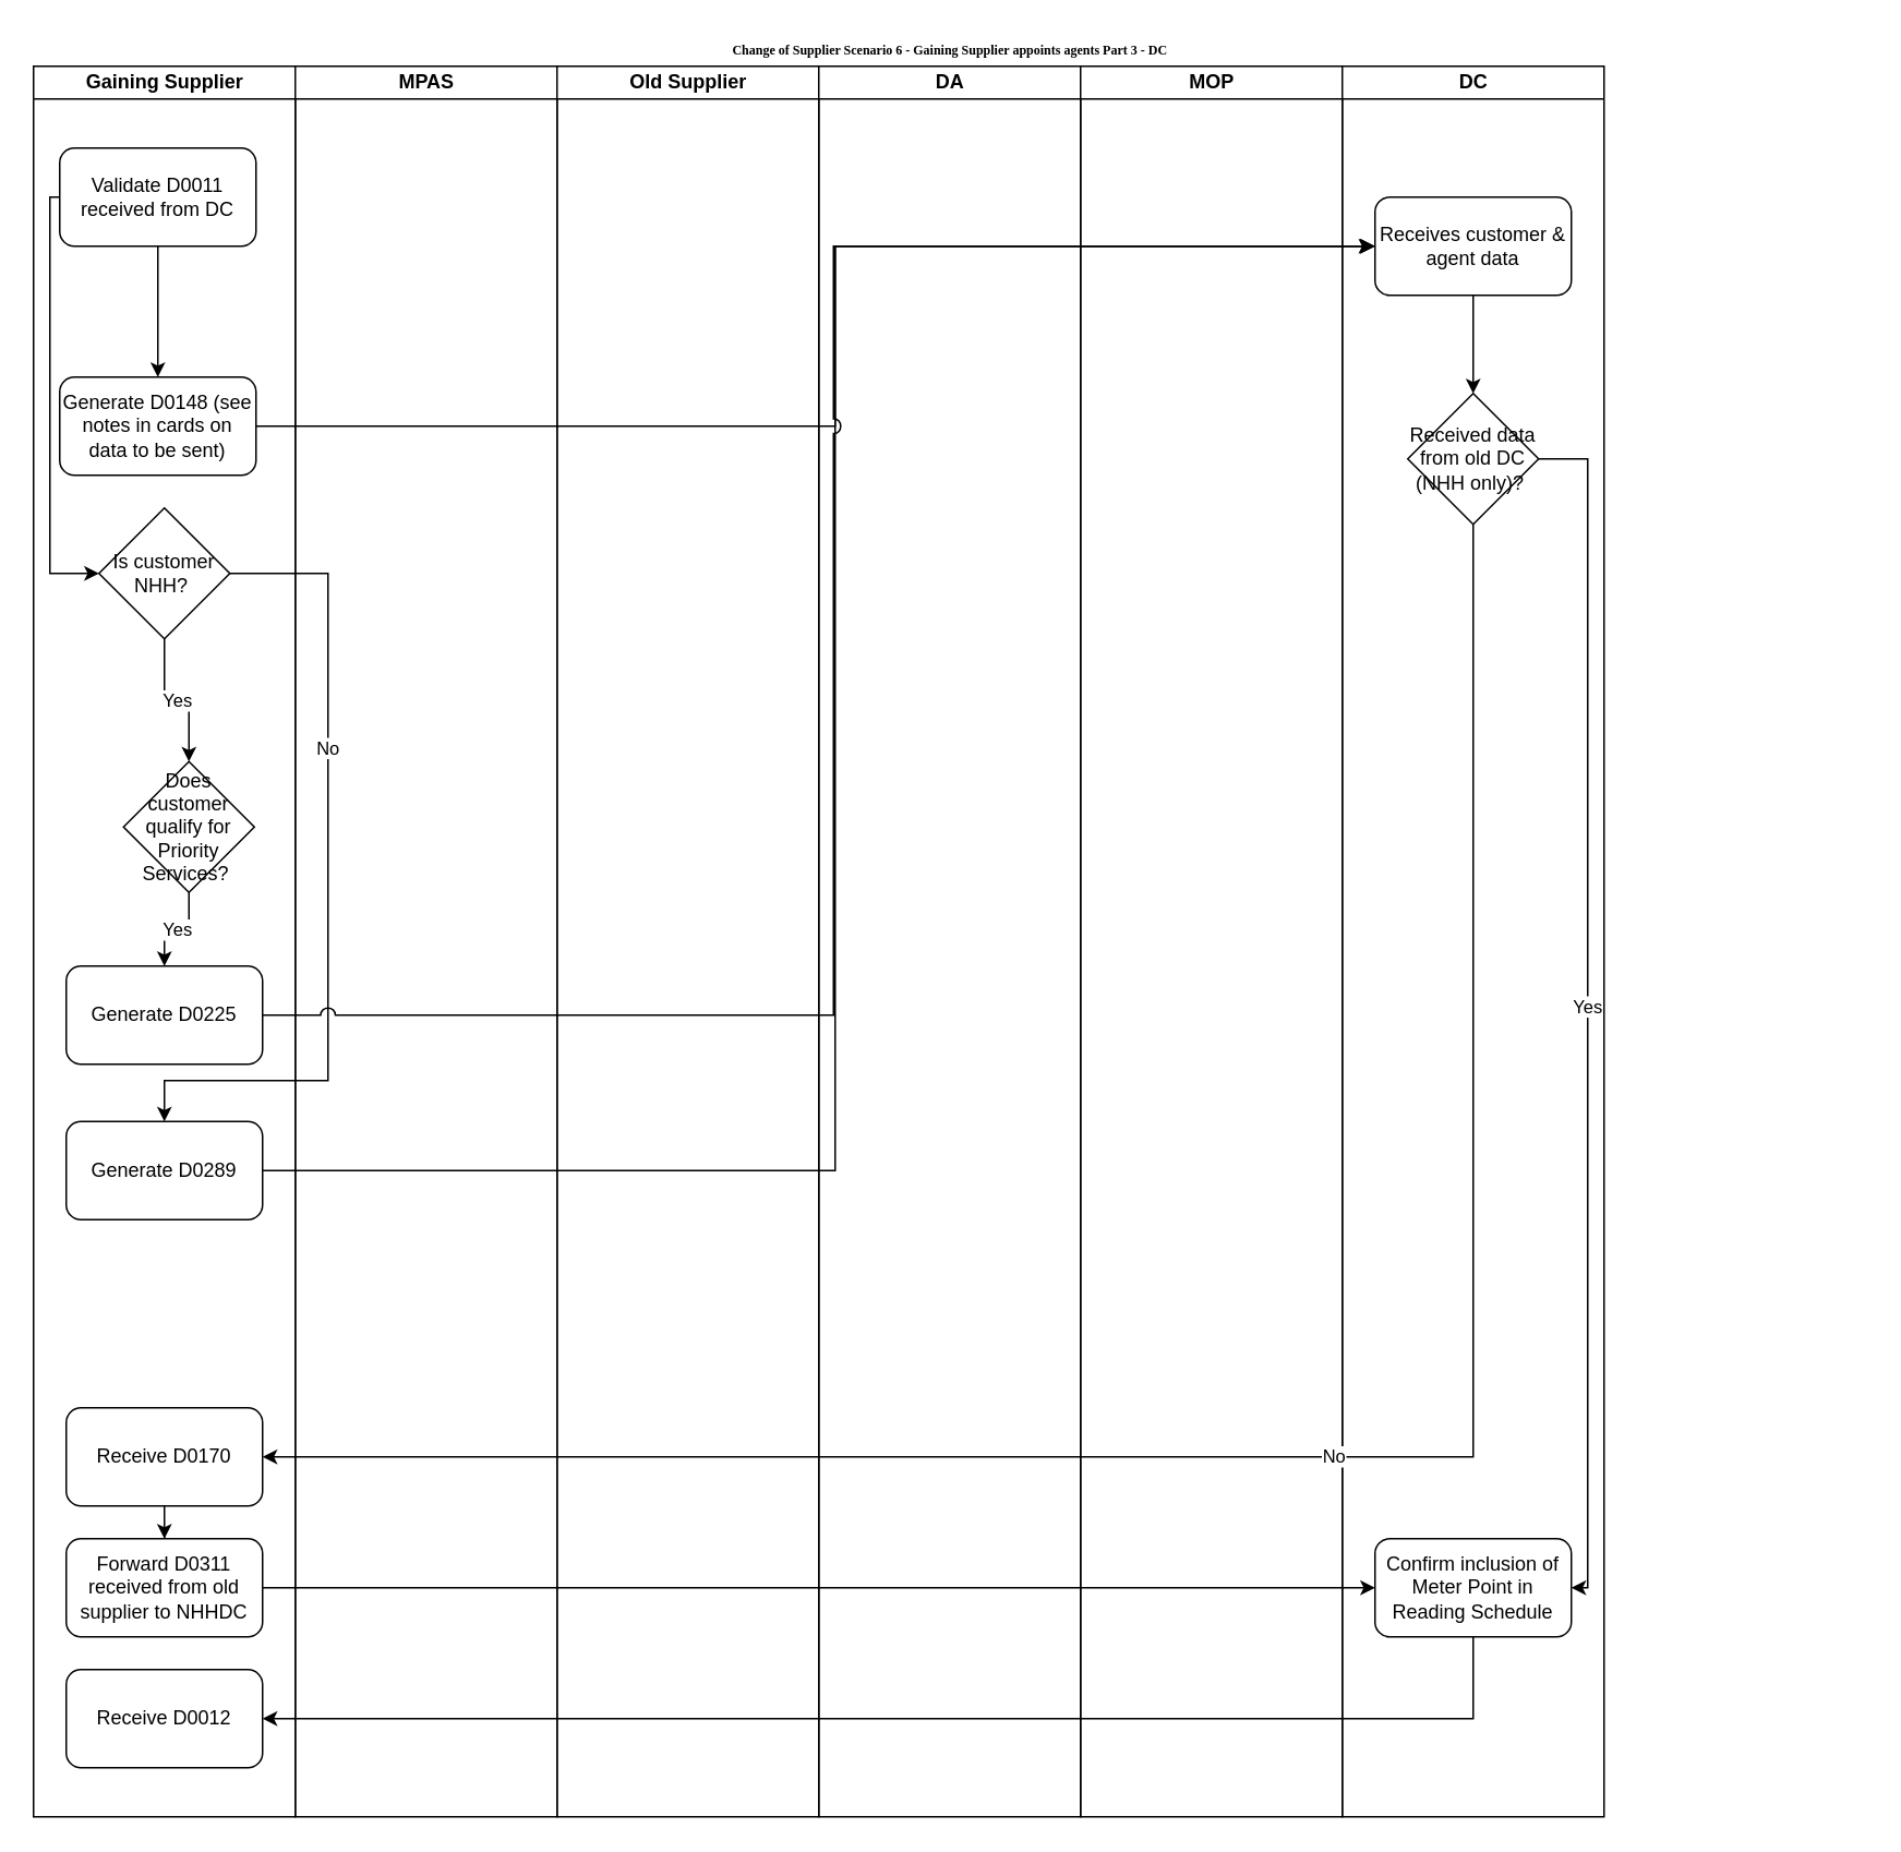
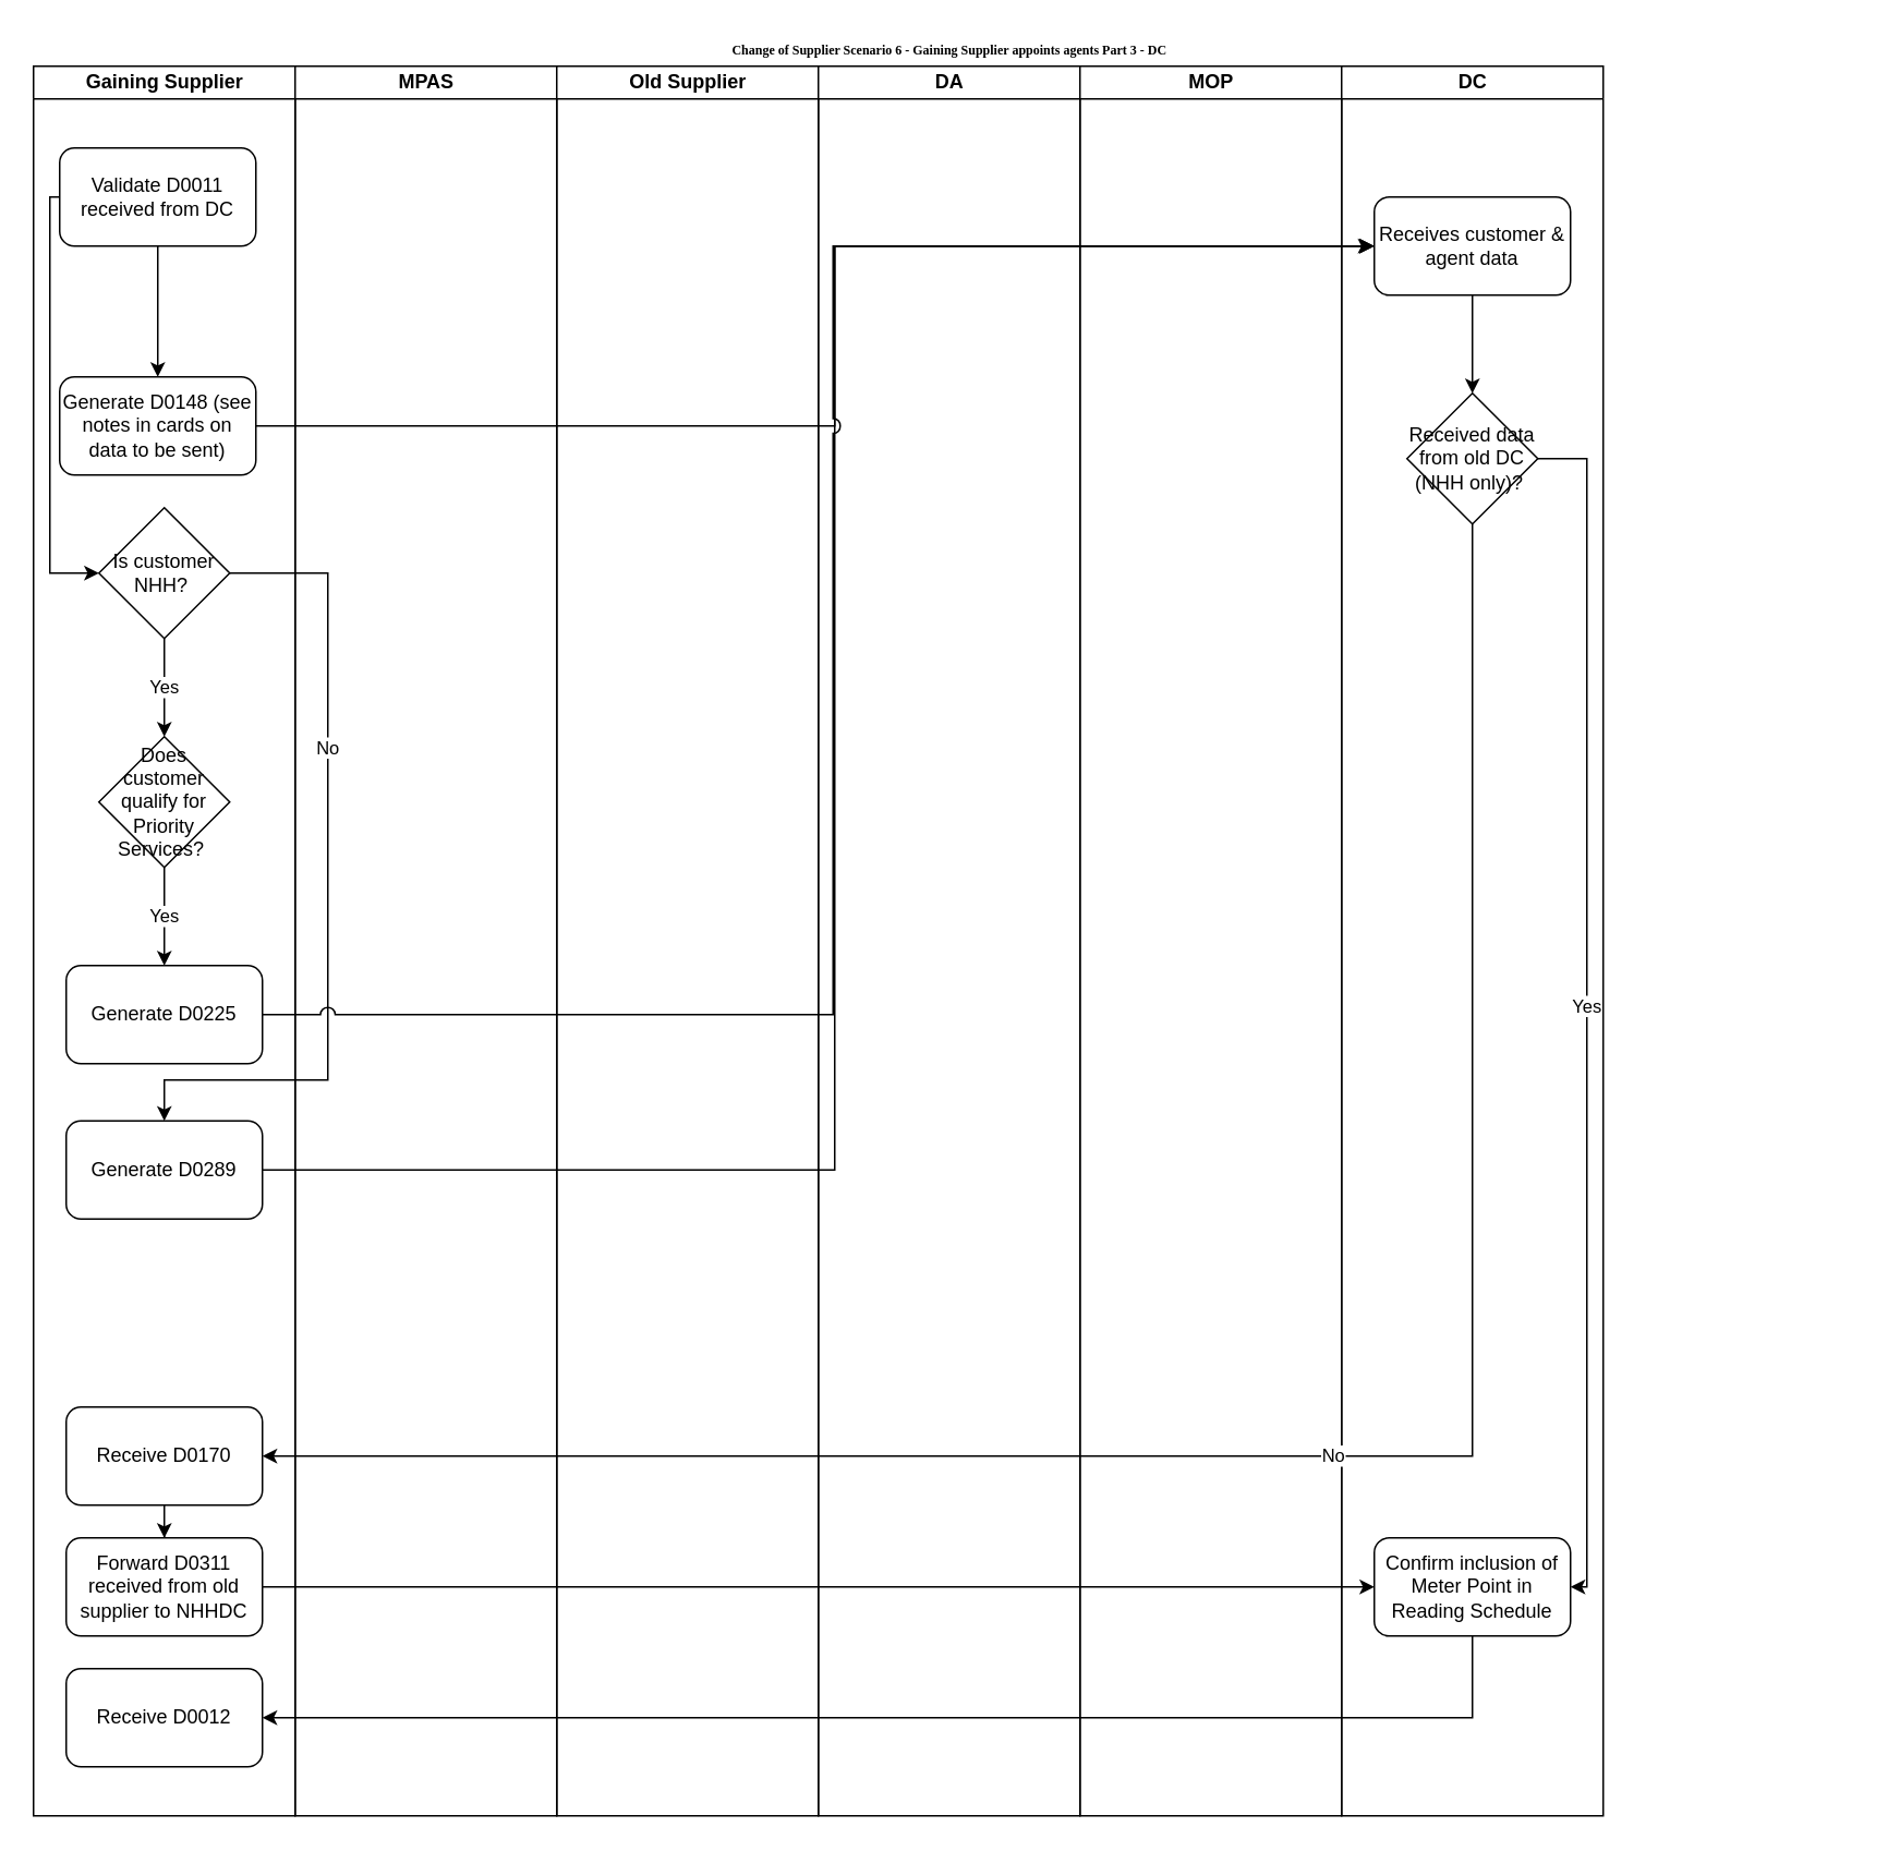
- <mxCell id="11" value="Does customer qualify for Priority Services?&amp;nbsp;" style="rhombus;whiteSpace=wrap;html=1;" parent="3" vertex="1"><mxGeometry x="55" y="425" width="80" height="80" as="geometry" /></mxCell>
+ <mxCell id="11" value="Does customer qualify for Priority Services?&amp;nbsp;" style="rhombus;whiteSpace=wrap;html=1;" parent="3" vertex="1"><mxGeometry x="40" y="410" width="80" height="80" as="geometry" /></mxCell>
